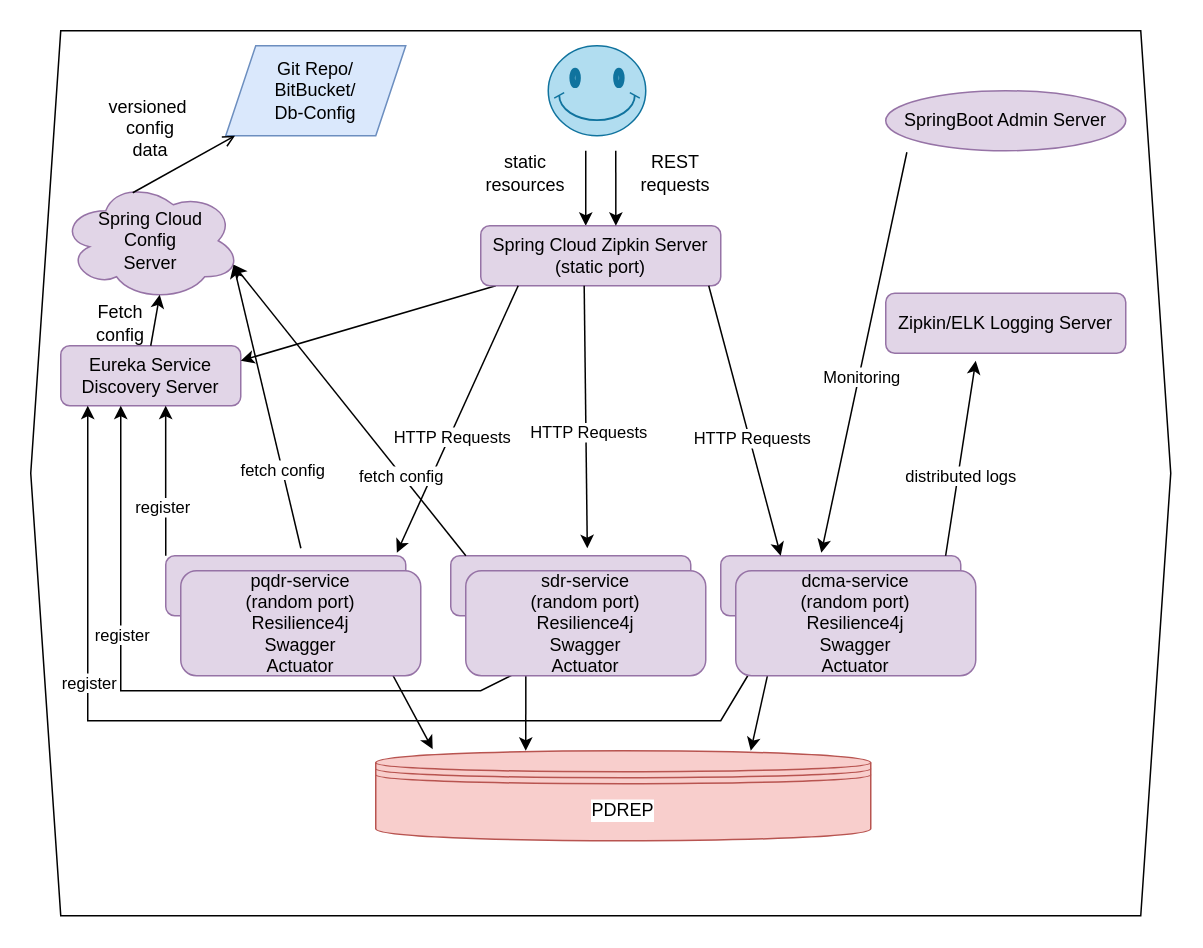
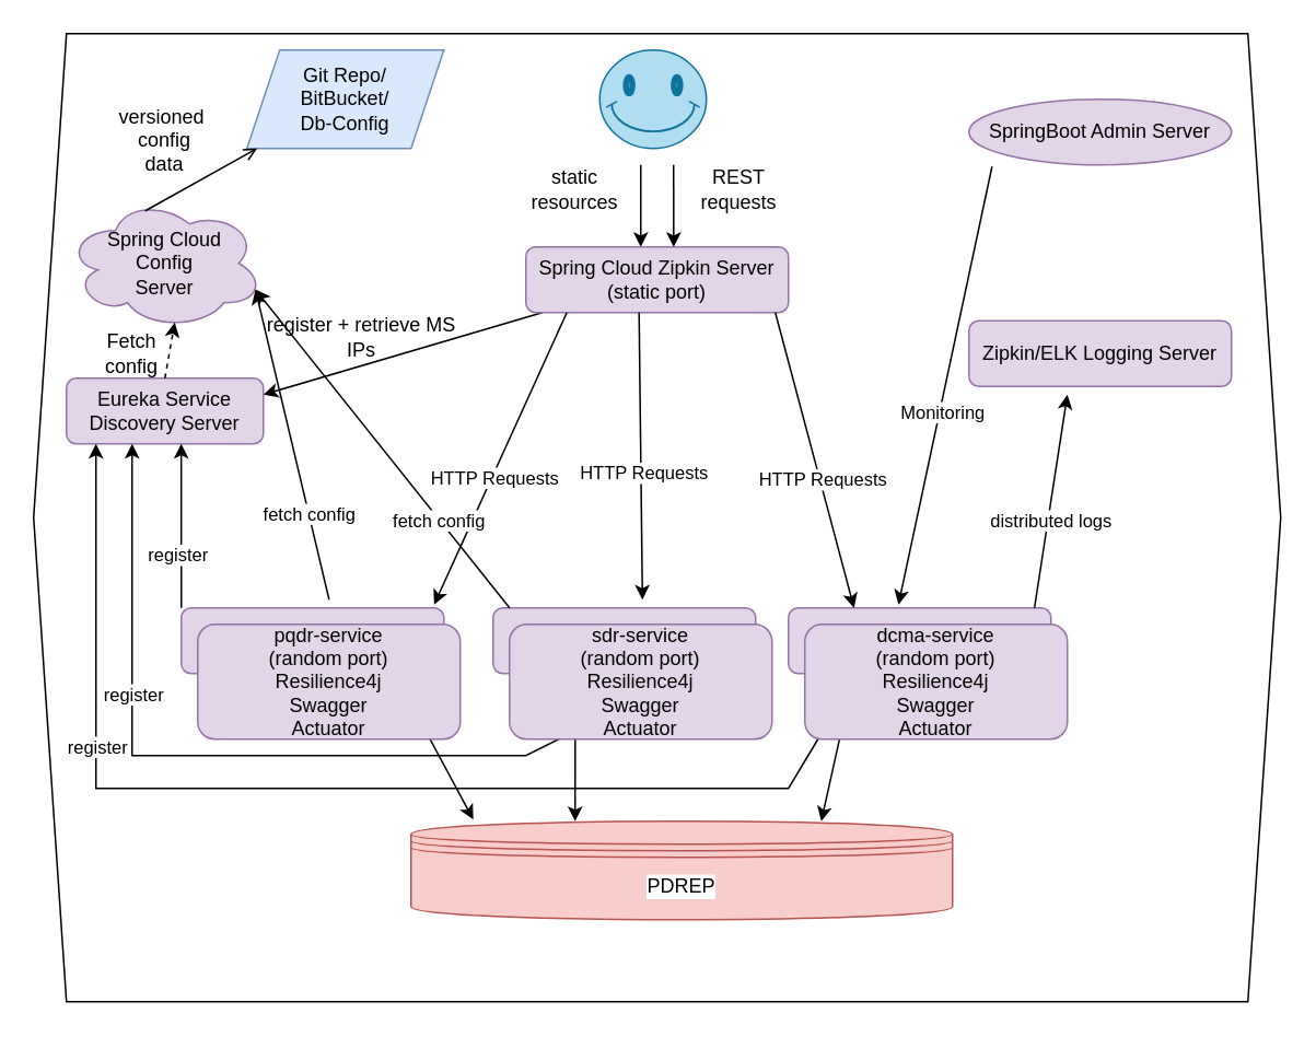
+ <mxCell id="16" value="register + retrieve MS IPs" style="text;html=1;strokeColor=none;fillColor=none;align=center;verticalAlign=middle;whiteSpace=wrap;rounded=0;fontColor=default;" vertex="1" parent="1"><mxGeometry x="160" y="190" width="120" height="30" as="geometry" /></mxCell>
- <mxCell id="12" value="" style="endArrow=classic;html=1;rounded=0;labelBackgroundColor=default;fontColor=default;strokeColor=default;entryX=0.55;entryY=0.95;entryDx=0;entryDy=0;entryPerimeter=0;exitX=0.5;exitY=0;exitDx=0;exitDy=0;" edge="1" parent="1" source="11" target="9"><mxGeometry width="50" height="50" relative="1" as="geometry"><mxPoint x="370" y="290" as="sourcePoint" /><mxPoint x="420" y="240" as="targetPoint" /></mxGeometry></mxCell>
+ <mxCell id="12" value="" style="endArrow=classic;html=1;rounded=0;labelBackgroundColor=default;fontColor=default;strokeColor=default;entryX=0.55;entryY=0.95;entryDx=0;entryDy=0;entryPerimeter=0;exitX=0.5;exitY=0;exitDx=0;exitDy=0;dashed=1;" edge="1" parent="1" source="11" target="9"><mxGeometry width="50" height="50" relative="1" as="geometry"><mxPoint x="370" y="290" as="sourcePoint" /><mxPoint x="420" y="240" as="targetPoint" /></mxGeometry></mxCell>
